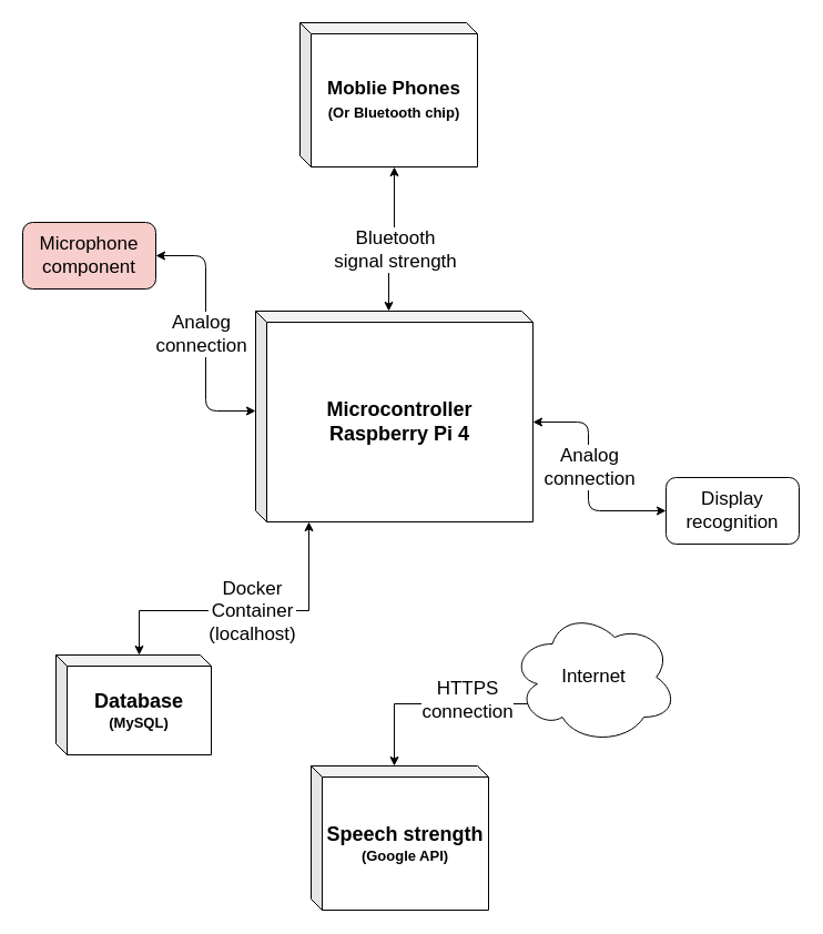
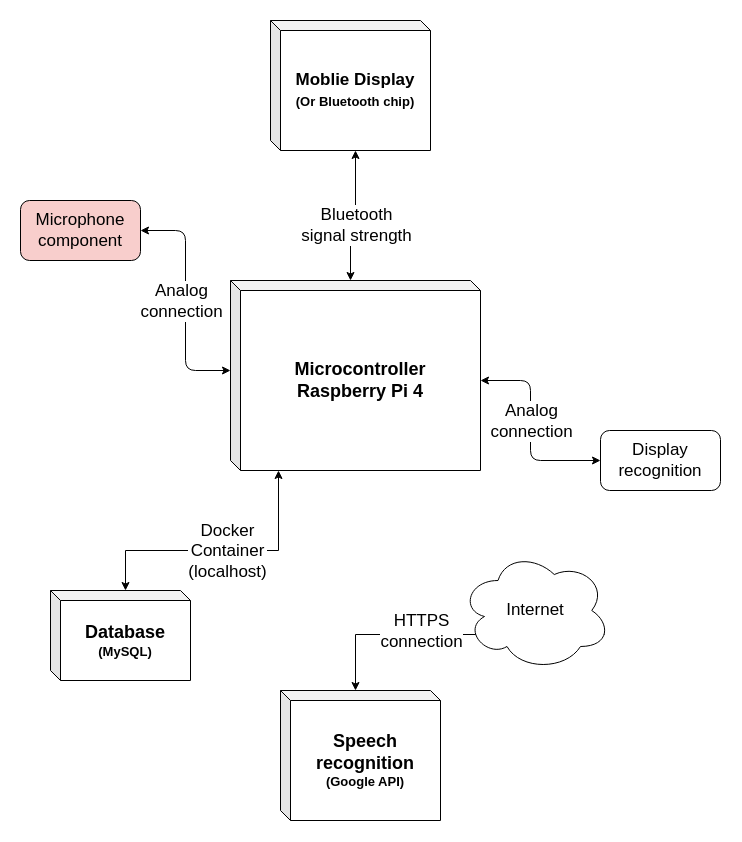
- <mxCell id="3" value="&lt;b&gt;Moblie Phones&lt;br&gt;&lt;font style=&quot;font-size: 13px&quot;&gt;(Or Bluetooth chip)&lt;/font&gt;&lt;br&gt;&lt;/b&gt;" style="shape=cube;whiteSpace=wrap;html=1;boundedLbl=1;backgroundOutline=1;darkOpacity=0.05;darkOpacity2=0.1;size=10;fontSize=17;" parent="1" vertex="1"><mxGeometry x="270" y="20" width="160" height="130" as="geometry" /></mxCell>
+ <mxCell id="3" value="&lt;b&gt;Moblie Display&lt;br&gt;&lt;font style=&quot;font-size: 13px&quot;&gt;(Or Bluetooth chip)&lt;/font&gt;&lt;br&gt;&lt;/b&gt;" style="shape=cube;whiteSpace=wrap;html=1;boundedLbl=1;backgroundOutline=1;darkOpacity=0.05;darkOpacity2=0.1;size=10;fontSize=17;" parent="1" vertex="1"><mxGeometry x="270" y="20" width="160" height="130" as="geometry" /></mxCell>
- <mxCell id="4" value="&lt;font&gt;&lt;b&gt;&lt;span style=&quot;font-size: 18px&quot;&gt;Speech strength&lt;/span&gt;&lt;br&gt;&lt;font style=&quot;font-size: 13px&quot;&gt;(Google API)&lt;/font&gt;&lt;/b&gt;&lt;/font&gt;" style="shape=cube;whiteSpace=wrap;html=1;boundedLbl=1;backgroundOutline=1;darkOpacity=0.05;darkOpacity2=0.1;size=10;" parent="1" vertex="1"><mxGeometry x="280" y="690" width="160" height="130" as="geometry" /></mxCell>
+ <mxCell id="4" value="&lt;font&gt;&lt;b&gt;&lt;span style=&quot;font-size: 18px&quot;&gt;Speech recognition&lt;/span&gt;&lt;br&gt;&lt;font style=&quot;font-size: 13px&quot;&gt;(Google API)&lt;/font&gt;&lt;/b&gt;&lt;/font&gt;" style="shape=cube;whiteSpace=wrap;html=1;boundedLbl=1;backgroundOutline=1;darkOpacity=0.05;darkOpacity2=0.1;size=10;" parent="1" vertex="1"><mxGeometry x="280" y="690" width="160" height="130" as="geometry" /></mxCell>
